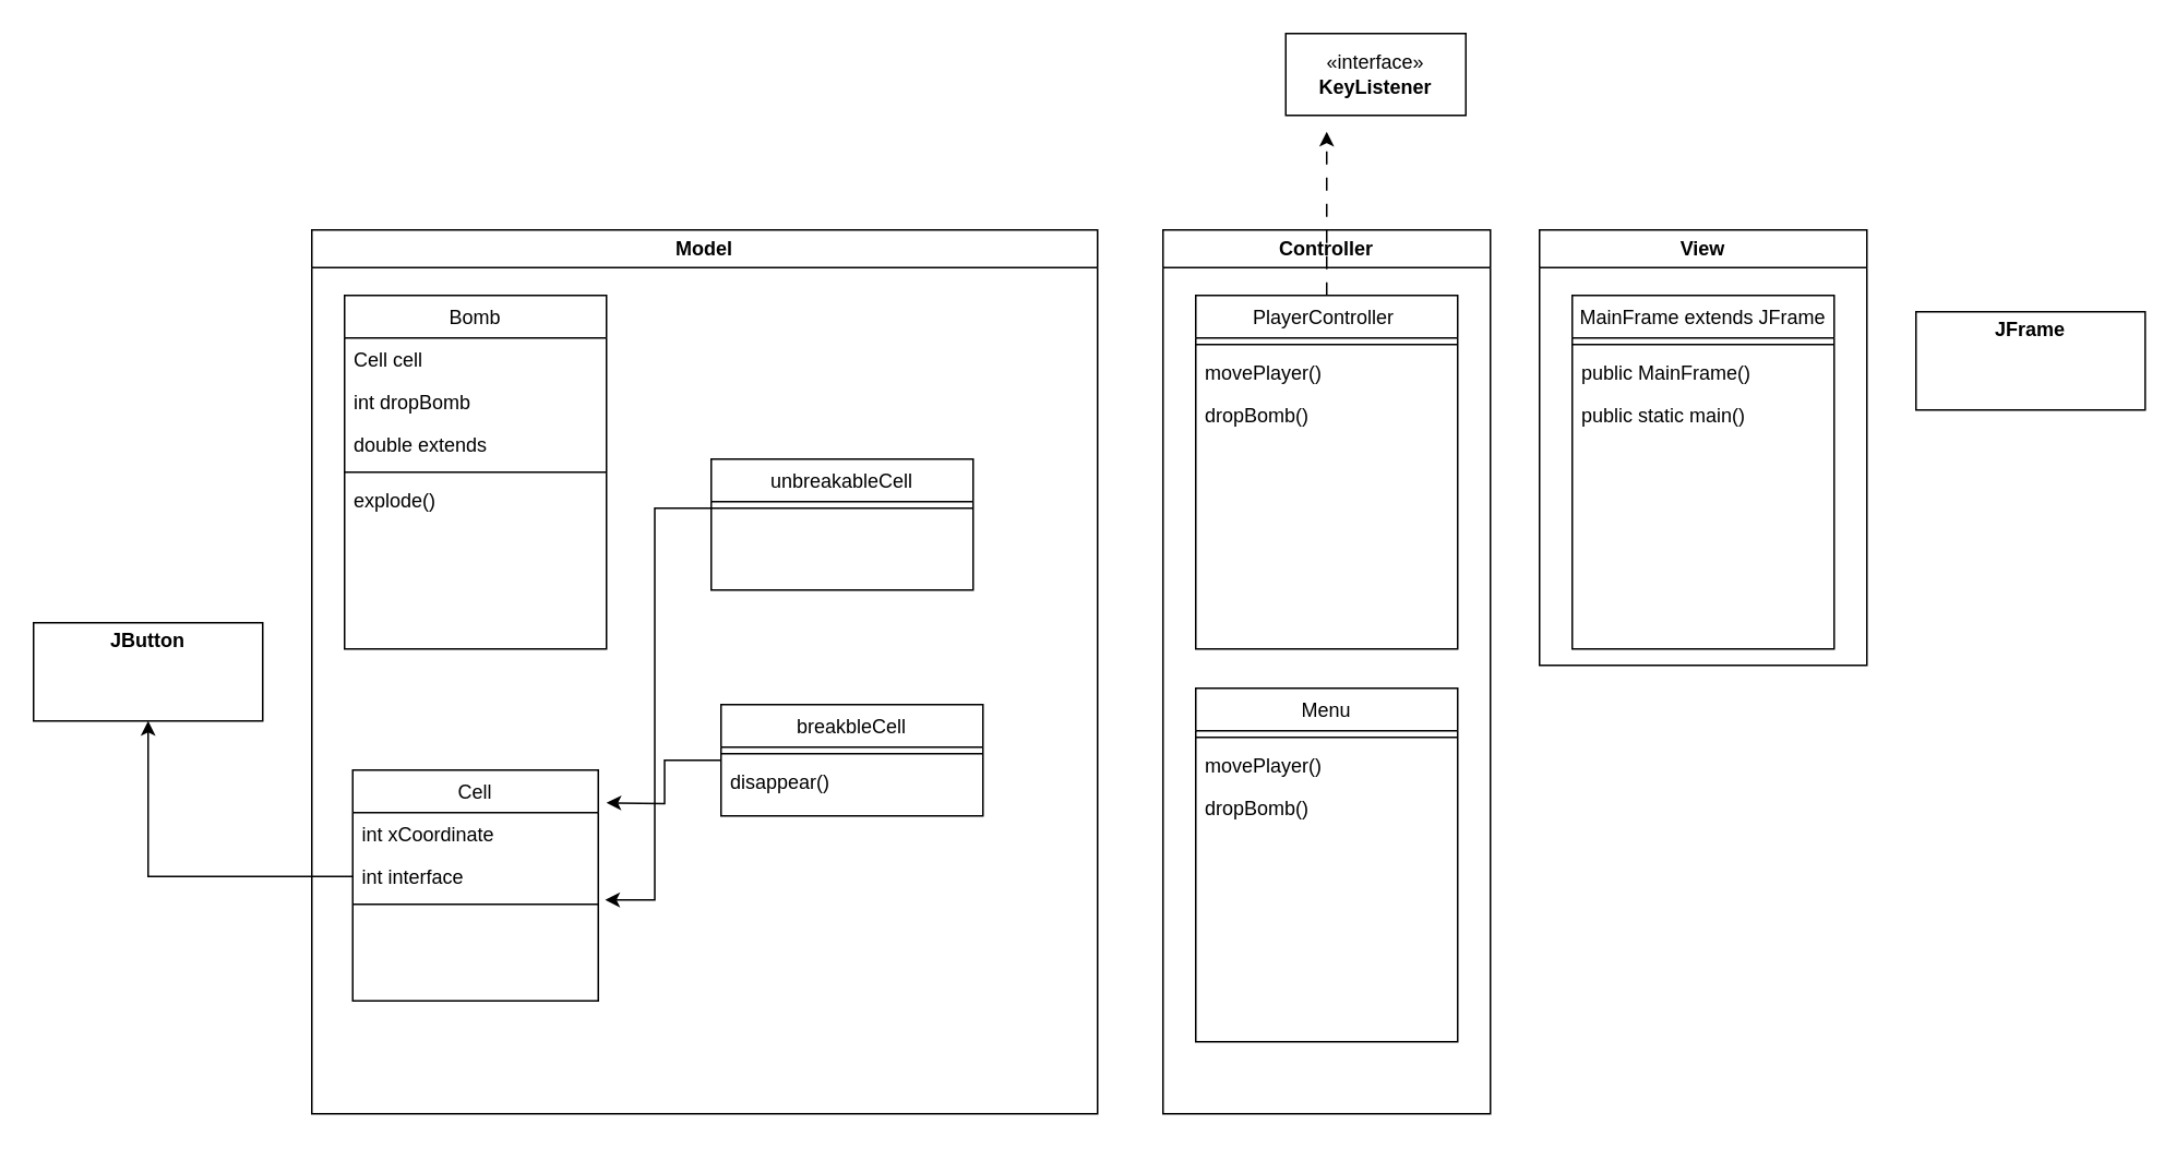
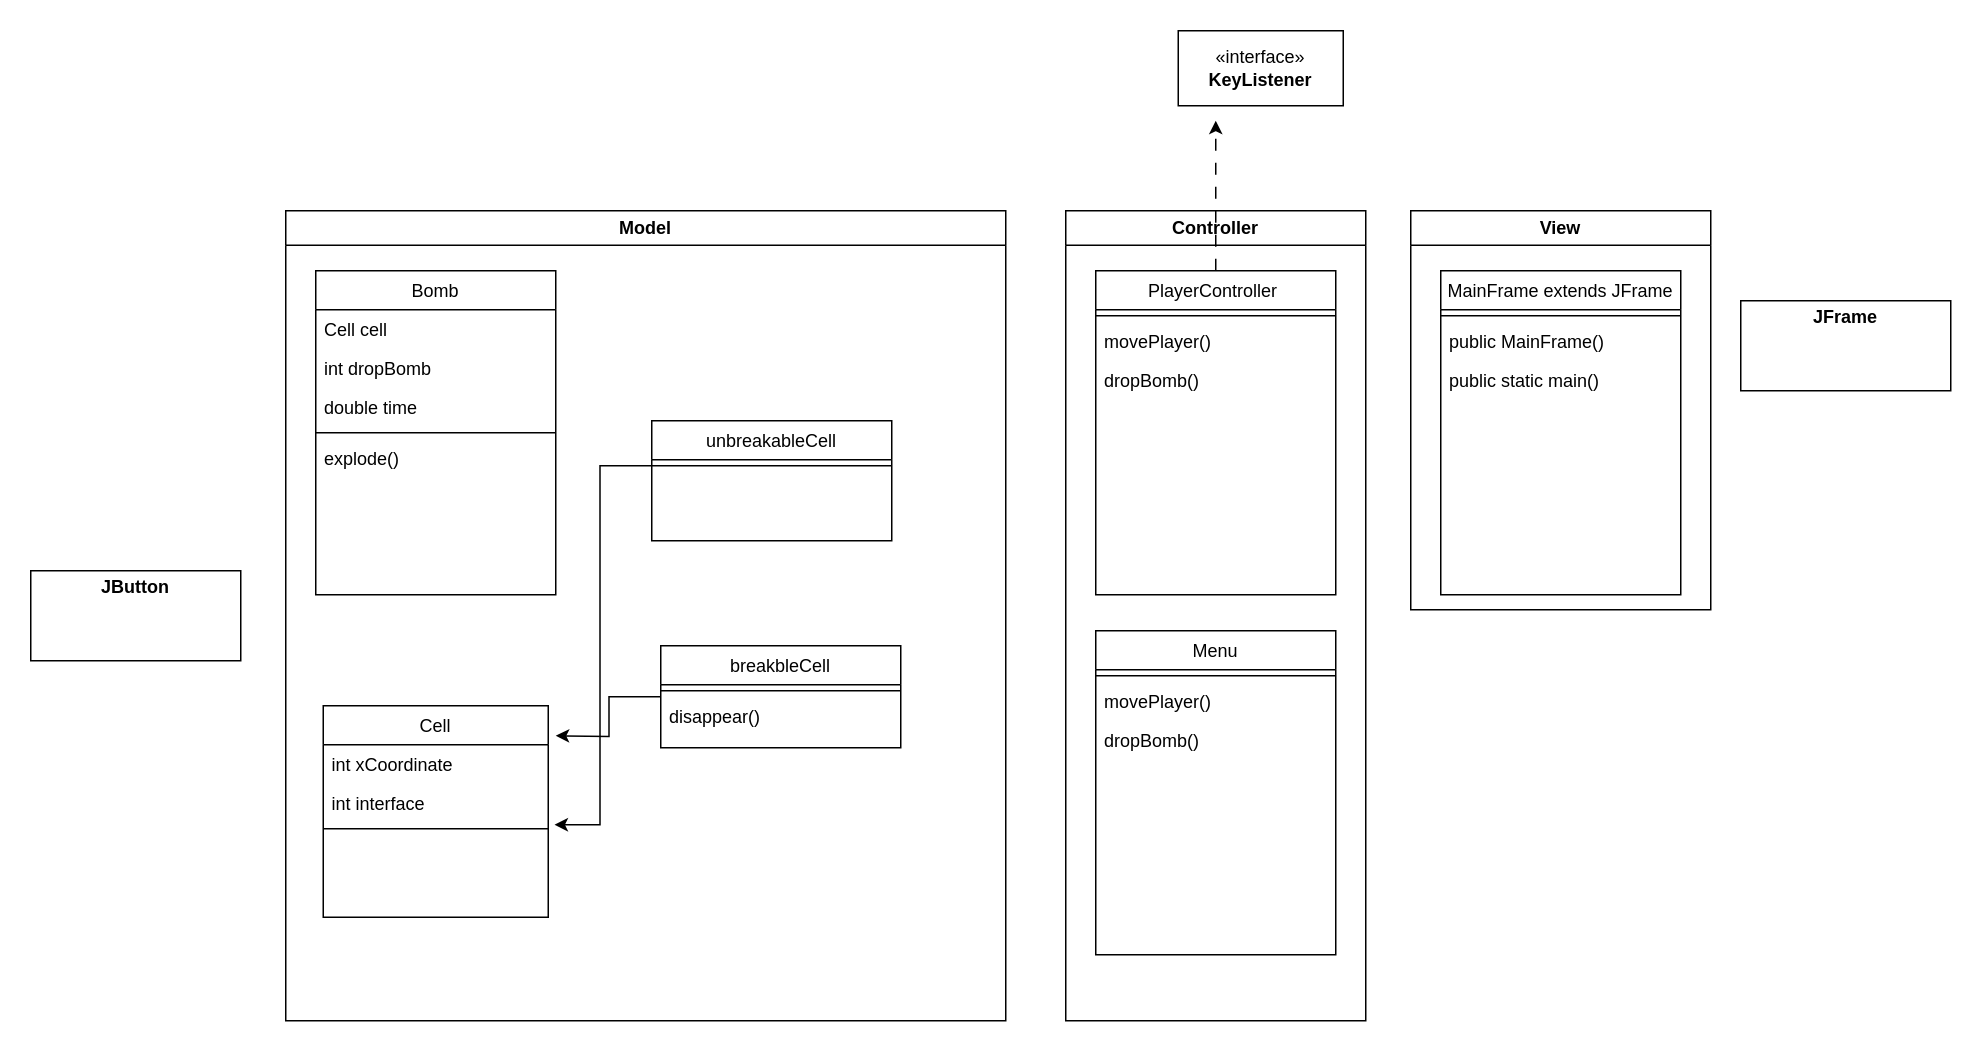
- <mxCell id="38" value="&lt;p style=&quot;margin:0px;margin-top:4px;text-align:center;&quot;&gt;&lt;b&gt;JFrame&lt;/b&gt;&lt;/p&gt;" style="verticalAlign=top;align=left;overflow=fill;html=1;whiteSpace=wrap;" vertex="1" parent="1"><mxGeometry x="1170" y="190" width="140" height="60" as="geometry" /></mxCell>
+ <mxCell id="38" value="&lt;p style=&quot;margin:0px;margin-top:4px;text-align:center;&quot;&gt;&lt;b&gt;JFrame&lt;/b&gt;&lt;/p&gt;" style="verticalAlign=top;align=left;overflow=fill;html=1;whiteSpace=wrap;" vertex="1" parent="1"><mxGeometry x="1160" y="200" width="140" height="60" as="geometry" /></mxCell>
- <mxCell id="16" value="double extends" style="text;align=left;verticalAlign=top;spacingLeft=4;spacingRight=4;overflow=hidden;rotatable=0;points=[[0,0.5],[1,0.5]];portConstraint=eastwest;rounded=0;shadow=0;html=0;" vertex="1" parent="13"><mxGeometry y="78" width="160" height="26" as="geometry" /></mxCell>
+ <mxCell id="16" value="double time" style="text;align=left;verticalAlign=top;spacingLeft=4;spacingRight=4;overflow=hidden;rotatable=0;points=[[0,0.5],[1,0.5]];portConstraint=eastwest;rounded=0;shadow=0;html=0;" vertex="1" parent="13"><mxGeometry y="78" width="160" height="26" as="geometry" /></mxCell>
- <mxCell id="36" style="edgeStyle=orthogonalEdgeStyle;rounded=0;orthogonalLoop=1;jettySize=auto;html=1;" edge="1" parent="1" source="5" target="35"><mxGeometry relative="1" as="geometry" /></mxCell>
